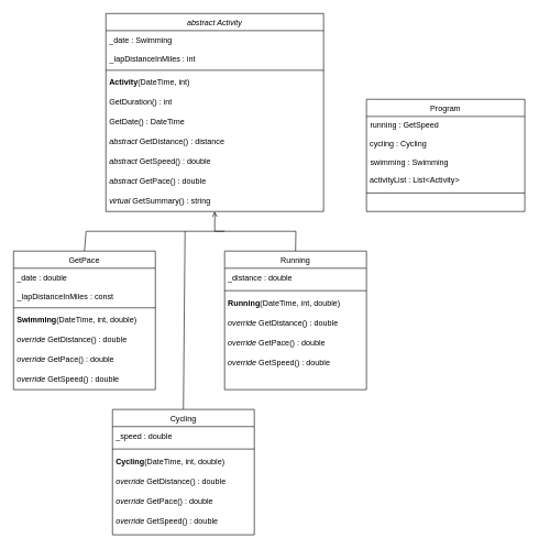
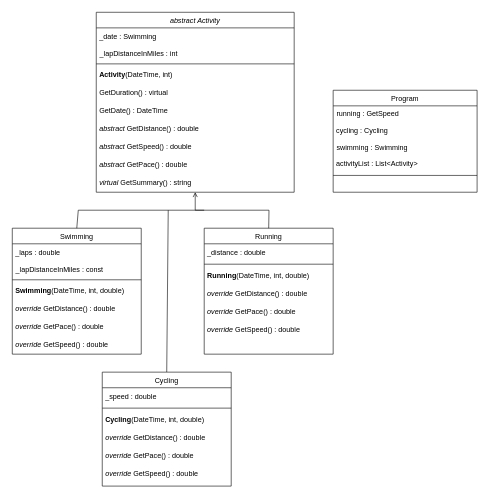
- <mxCell id="13" value="&amp;nbsp;GetDuration() : int" style="text;html=1;align=left;verticalAlign=middle;whiteSpace=wrap;rounded=0;" vertex="1" parent="8"><mxGeometry y="120" width="330" height="30" as="geometry" /></mxCell>
+ <mxCell id="13" value="&amp;nbsp;GetDuration() : virtual" style="text;html=1;align=left;verticalAlign=middle;whiteSpace=wrap;rounded=0;" vertex="1" parent="8"><mxGeometry y="120" width="330" height="30" as="geometry" /></mxCell>
- <mxCell id="15" value="&amp;nbsp;&lt;i&gt;abstract&amp;nbsp;&lt;/i&gt;GetDistance() : distance" style="text;html=1;align=left;verticalAlign=middle;whiteSpace=wrap;rounded=0;" vertex="1" parent="8"><mxGeometry y="180" width="330" height="30" as="geometry" /></mxCell>
+ <mxCell id="15" value="&amp;nbsp;&lt;i&gt;abstract&amp;nbsp;&lt;/i&gt;GetDistance() : double" style="text;html=1;align=left;verticalAlign=middle;whiteSpace=wrap;rounded=0;" vertex="1" parent="8"><mxGeometry y="180" width="330" height="30" as="geometry" /></mxCell>
- <mxCell id="19" value="GetPace" style="swimlane;fontStyle=0;align=center;verticalAlign=top;childLayout=stackLayout;horizontal=1;startSize=26;horizontalStack=0;resizeParent=1;resizeLast=0;collapsible=1;marginBottom=0;rounded=0;shadow=0;strokeWidth=1;" vertex="1" parent="1"><mxGeometry x="20" y="380" width="215" height="210" as="geometry"><mxRectangle x="310" y="230" width="170" height="26" as="alternateBounds" /></mxGeometry></mxCell>
+ <mxCell id="19" value="Swimming" style="swimlane;fontStyle=0;align=center;verticalAlign=top;childLayout=stackLayout;horizontal=1;startSize=26;horizontalStack=0;resizeParent=1;resizeLast=0;collapsible=1;marginBottom=0;rounded=0;shadow=0;strokeWidth=1;" vertex="1" parent="1"><mxGeometry x="20" y="380" width="215" height="210" as="geometry"><mxRectangle x="310" y="230" width="170" height="26" as="alternateBounds" /></mxGeometry></mxCell>
- <mxCell id="20" value="&amp;nbsp;_date : double" style="text;html=1;align=left;verticalAlign=middle;whiteSpace=wrap;rounded=0;" vertex="1" parent="19"><mxGeometry y="26" width="215" height="30" as="geometry" /></mxCell>
+ <mxCell id="20" value="&amp;nbsp;_laps : double" style="text;html=1;align=left;verticalAlign=middle;whiteSpace=wrap;rounded=0;" vertex="1" parent="19"><mxGeometry y="26" width="215" height="30" as="geometry" /></mxCell>
